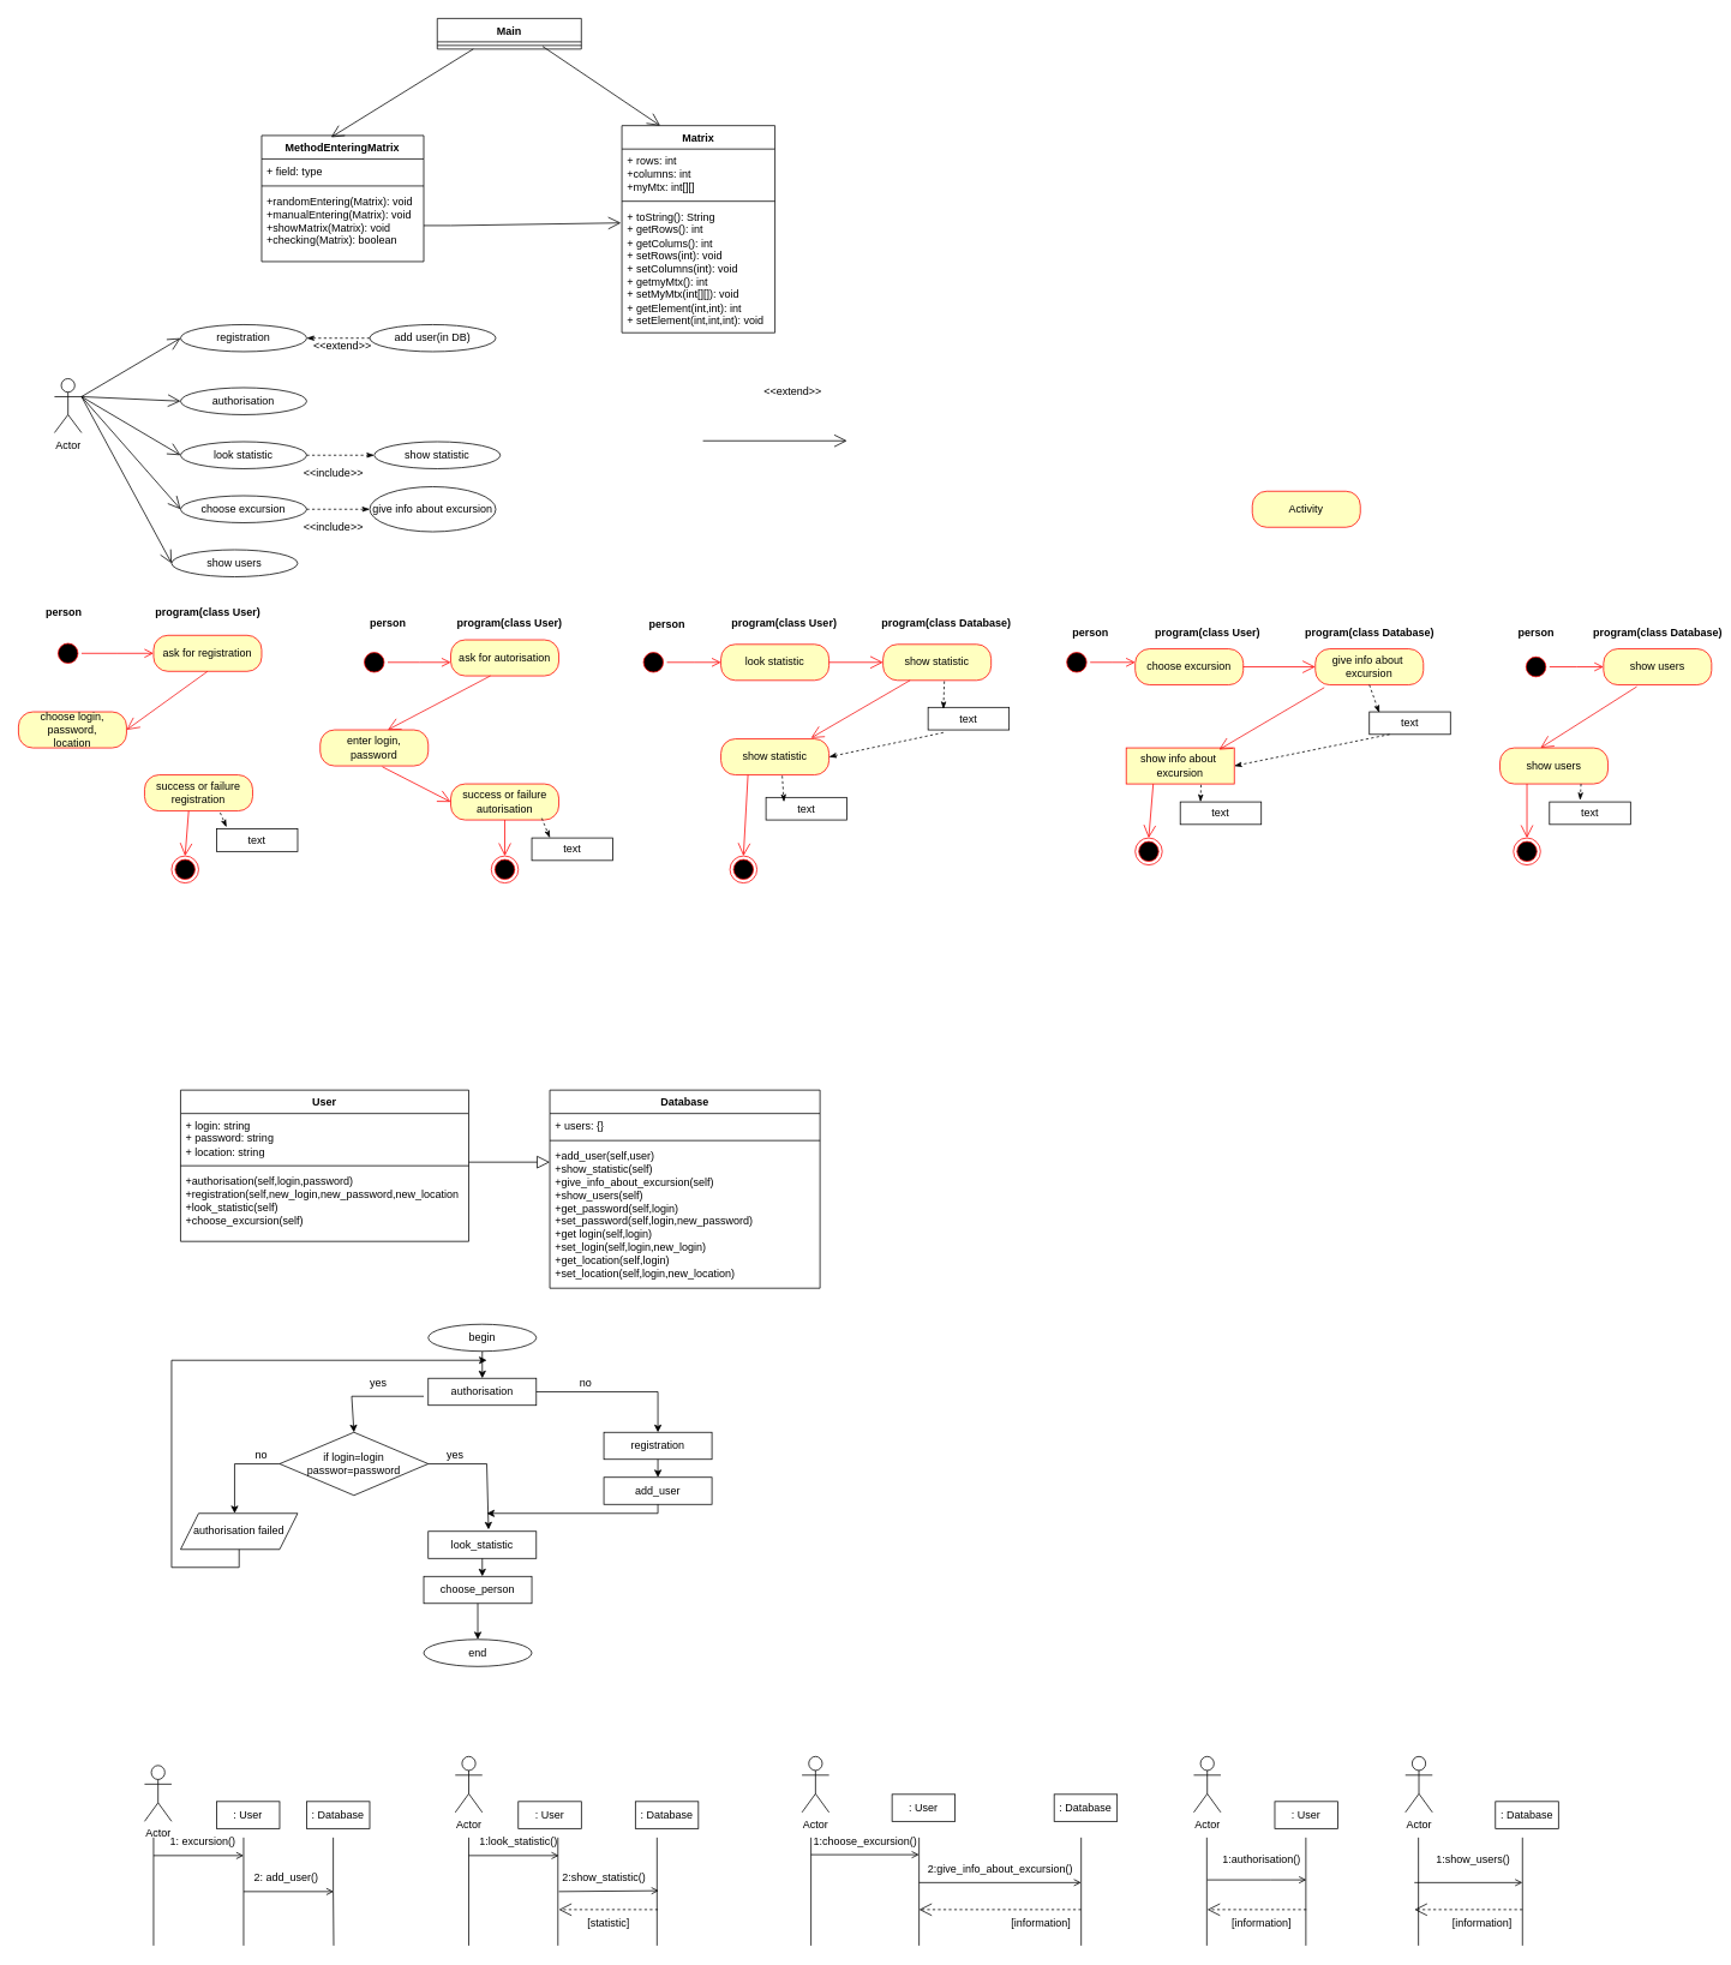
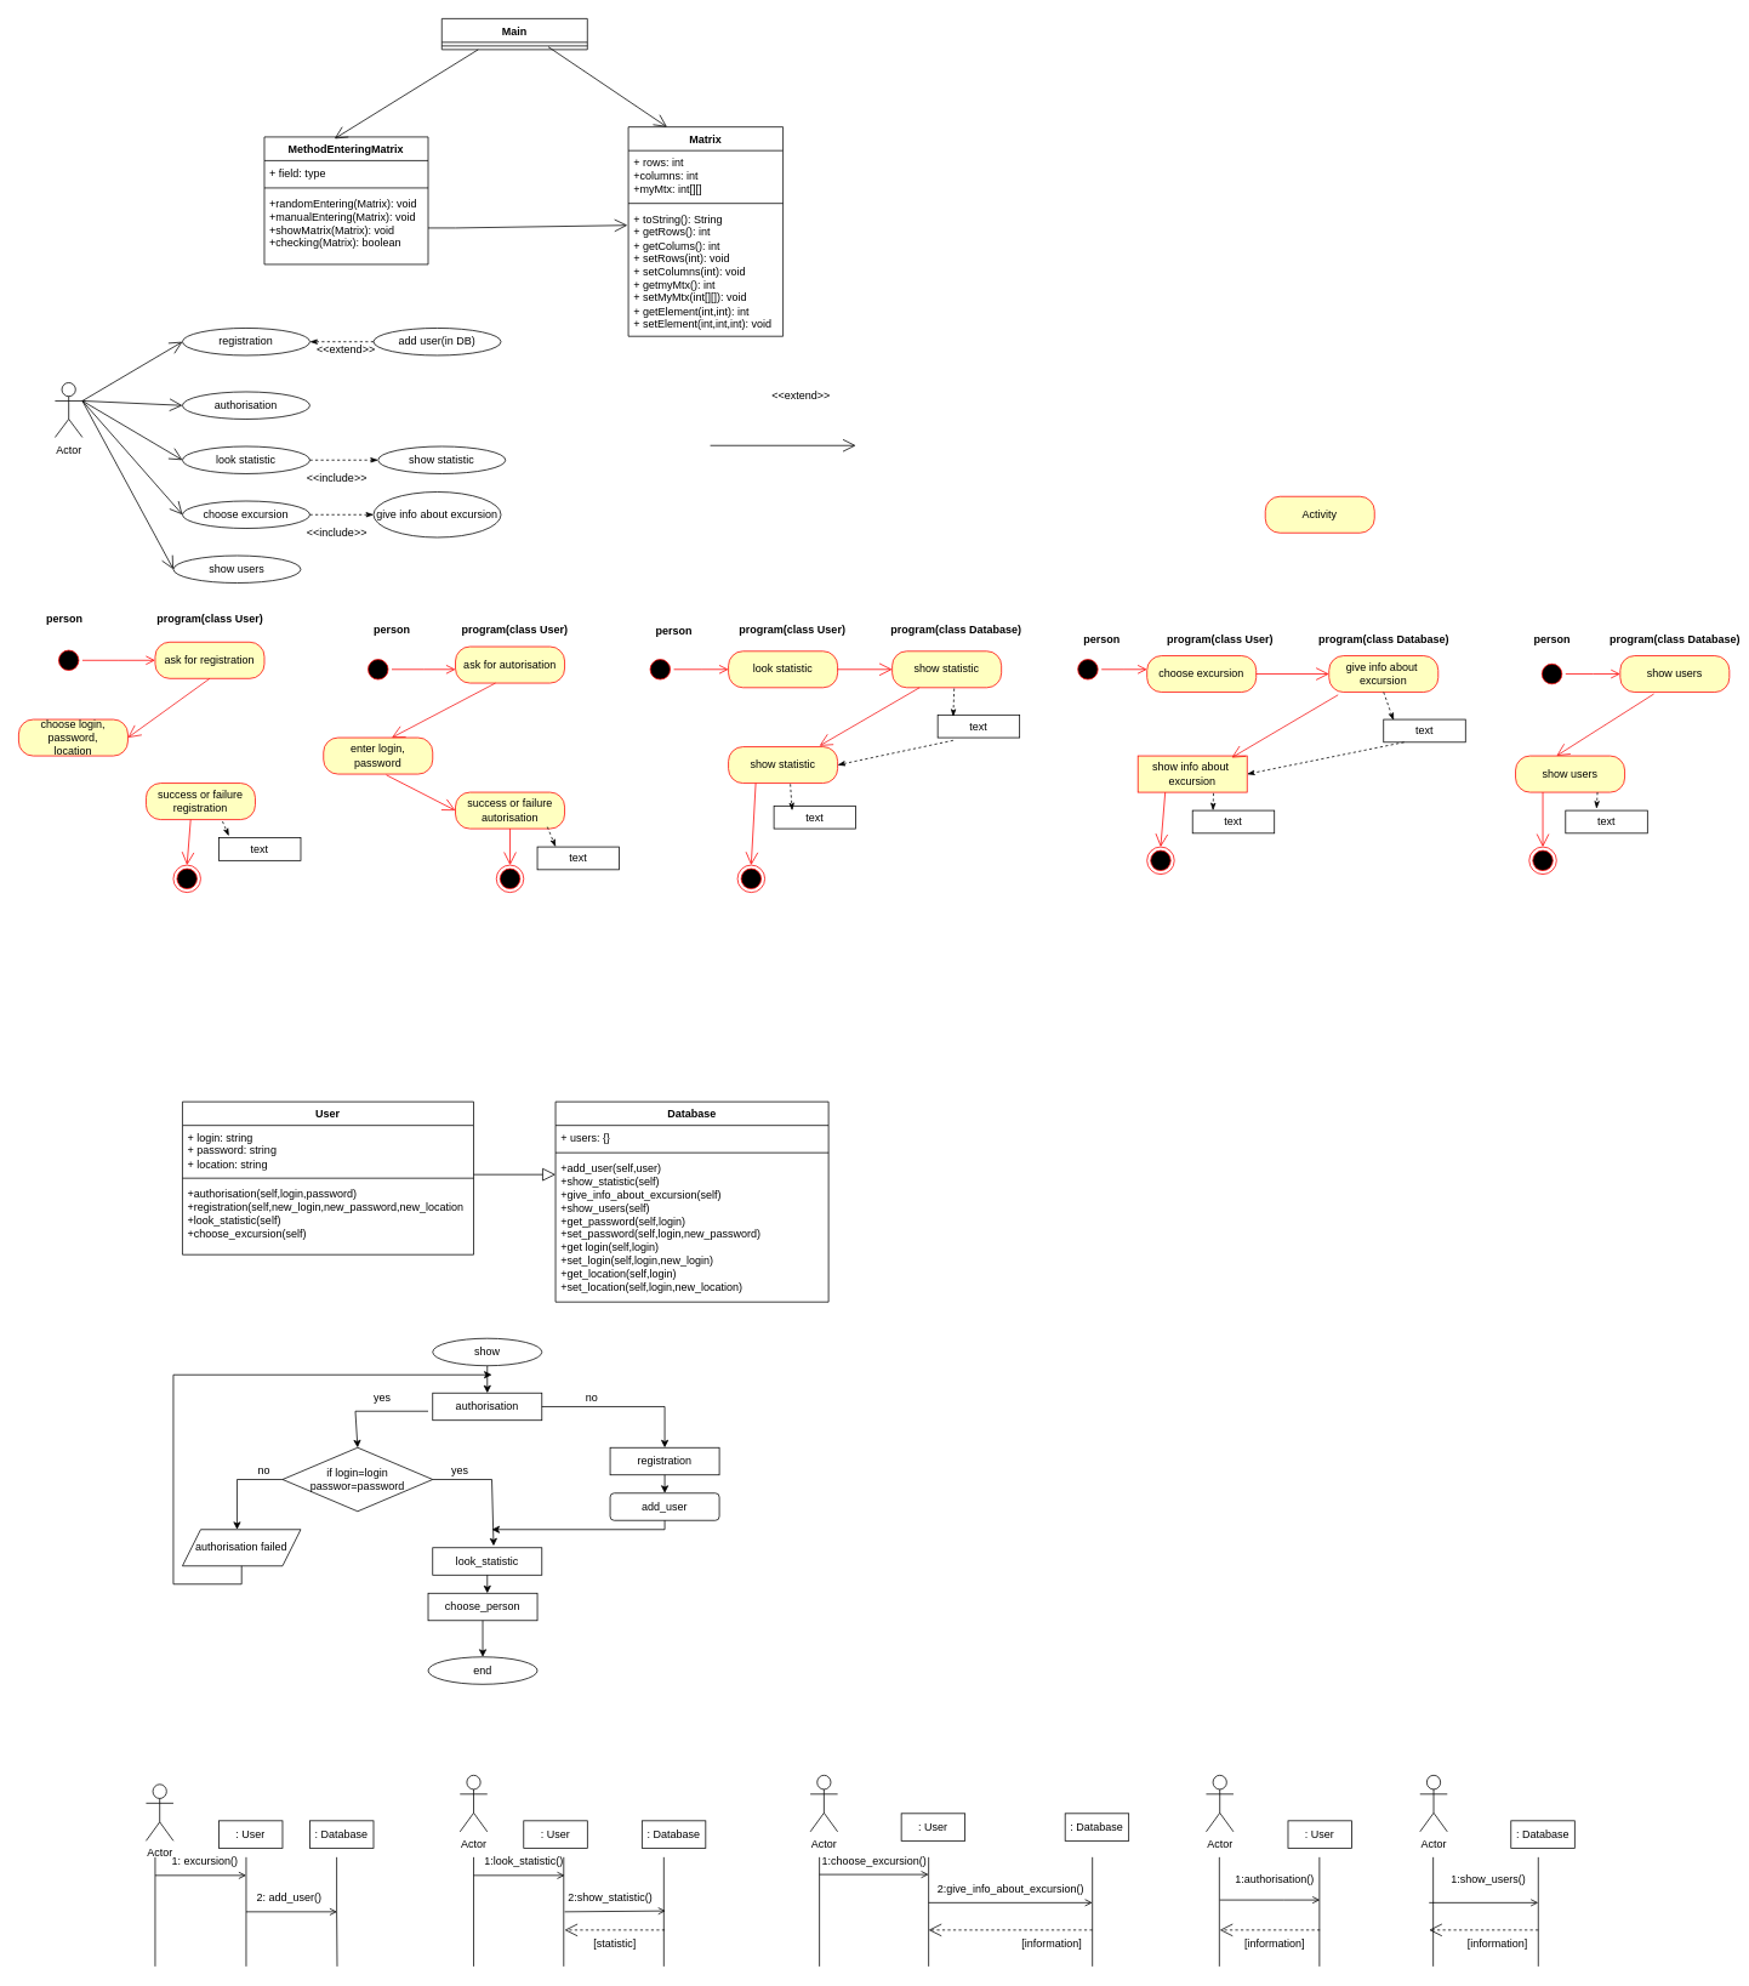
- <mxCell id="117" value="begin" style="ellipse;whiteSpace=wrap;html=1;" parent="1" vertex="1"><mxGeometry x="475" y="1470" width="120" height="30" as="geometry" /></mxCell>
+ <mxCell id="117" value="show" style="ellipse;whiteSpace=wrap;html=1;" parent="1" vertex="1"><mxGeometry x="475" y="1470" width="120" height="30" as="geometry" /></mxCell>
- <mxCell id="126" value="add_user" style="rounded=0;whiteSpace=wrap;html=1;" parent="1" vertex="1"><mxGeometry x="670" y="1640" width="120" height="30" as="geometry" /></mxCell>
+ <mxCell id="126" value="add_user" style="whiteSpace=wrap;html=1;rounded=1;" parent="1" vertex="1"><mxGeometry x="670" y="1640" width="120" height="30" as="geometry" /></mxCell>
